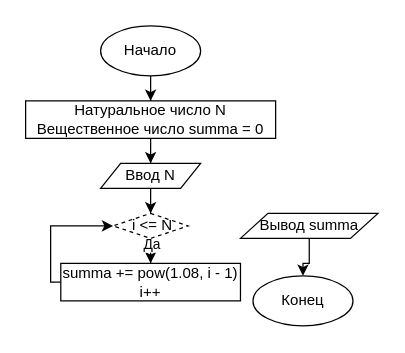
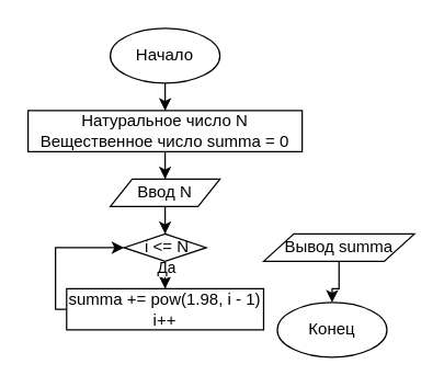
- <mxCell id="11" value="&amp;nbsp;i &amp;lt;= N" style="rhombus;whiteSpace=wrap;html=1;dashed=1;" vertex="1" parent="1"><mxGeometry x="90" y="170" width="60" height="20" as="geometry" /></mxCell>
+ <mxCell id="11" value="&amp;nbsp;i &amp;lt;= N" style="rhombus;whiteSpace=wrap;html=1;" vertex="1" parent="1"><mxGeometry x="90" y="170" width="60" height="20" as="geometry" /></mxCell>
- <mxCell id="15" value="summa += pow(1.08, i - 1)&lt;br&gt;i++" style="rounded=0;whiteSpace=wrap;html=1;" vertex="1" parent="1"><mxGeometry x="48.13" y="210" width="143.75" height="30" as="geometry" /></mxCell>
+ <mxCell id="15" value="summa += pow(1.98, i - 1)&lt;br&gt;i++" style="rounded=0;whiteSpace=wrap;html=1;" vertex="1" parent="1"><mxGeometry x="48.13" y="210" width="143.75" height="30" as="geometry" /></mxCell>
